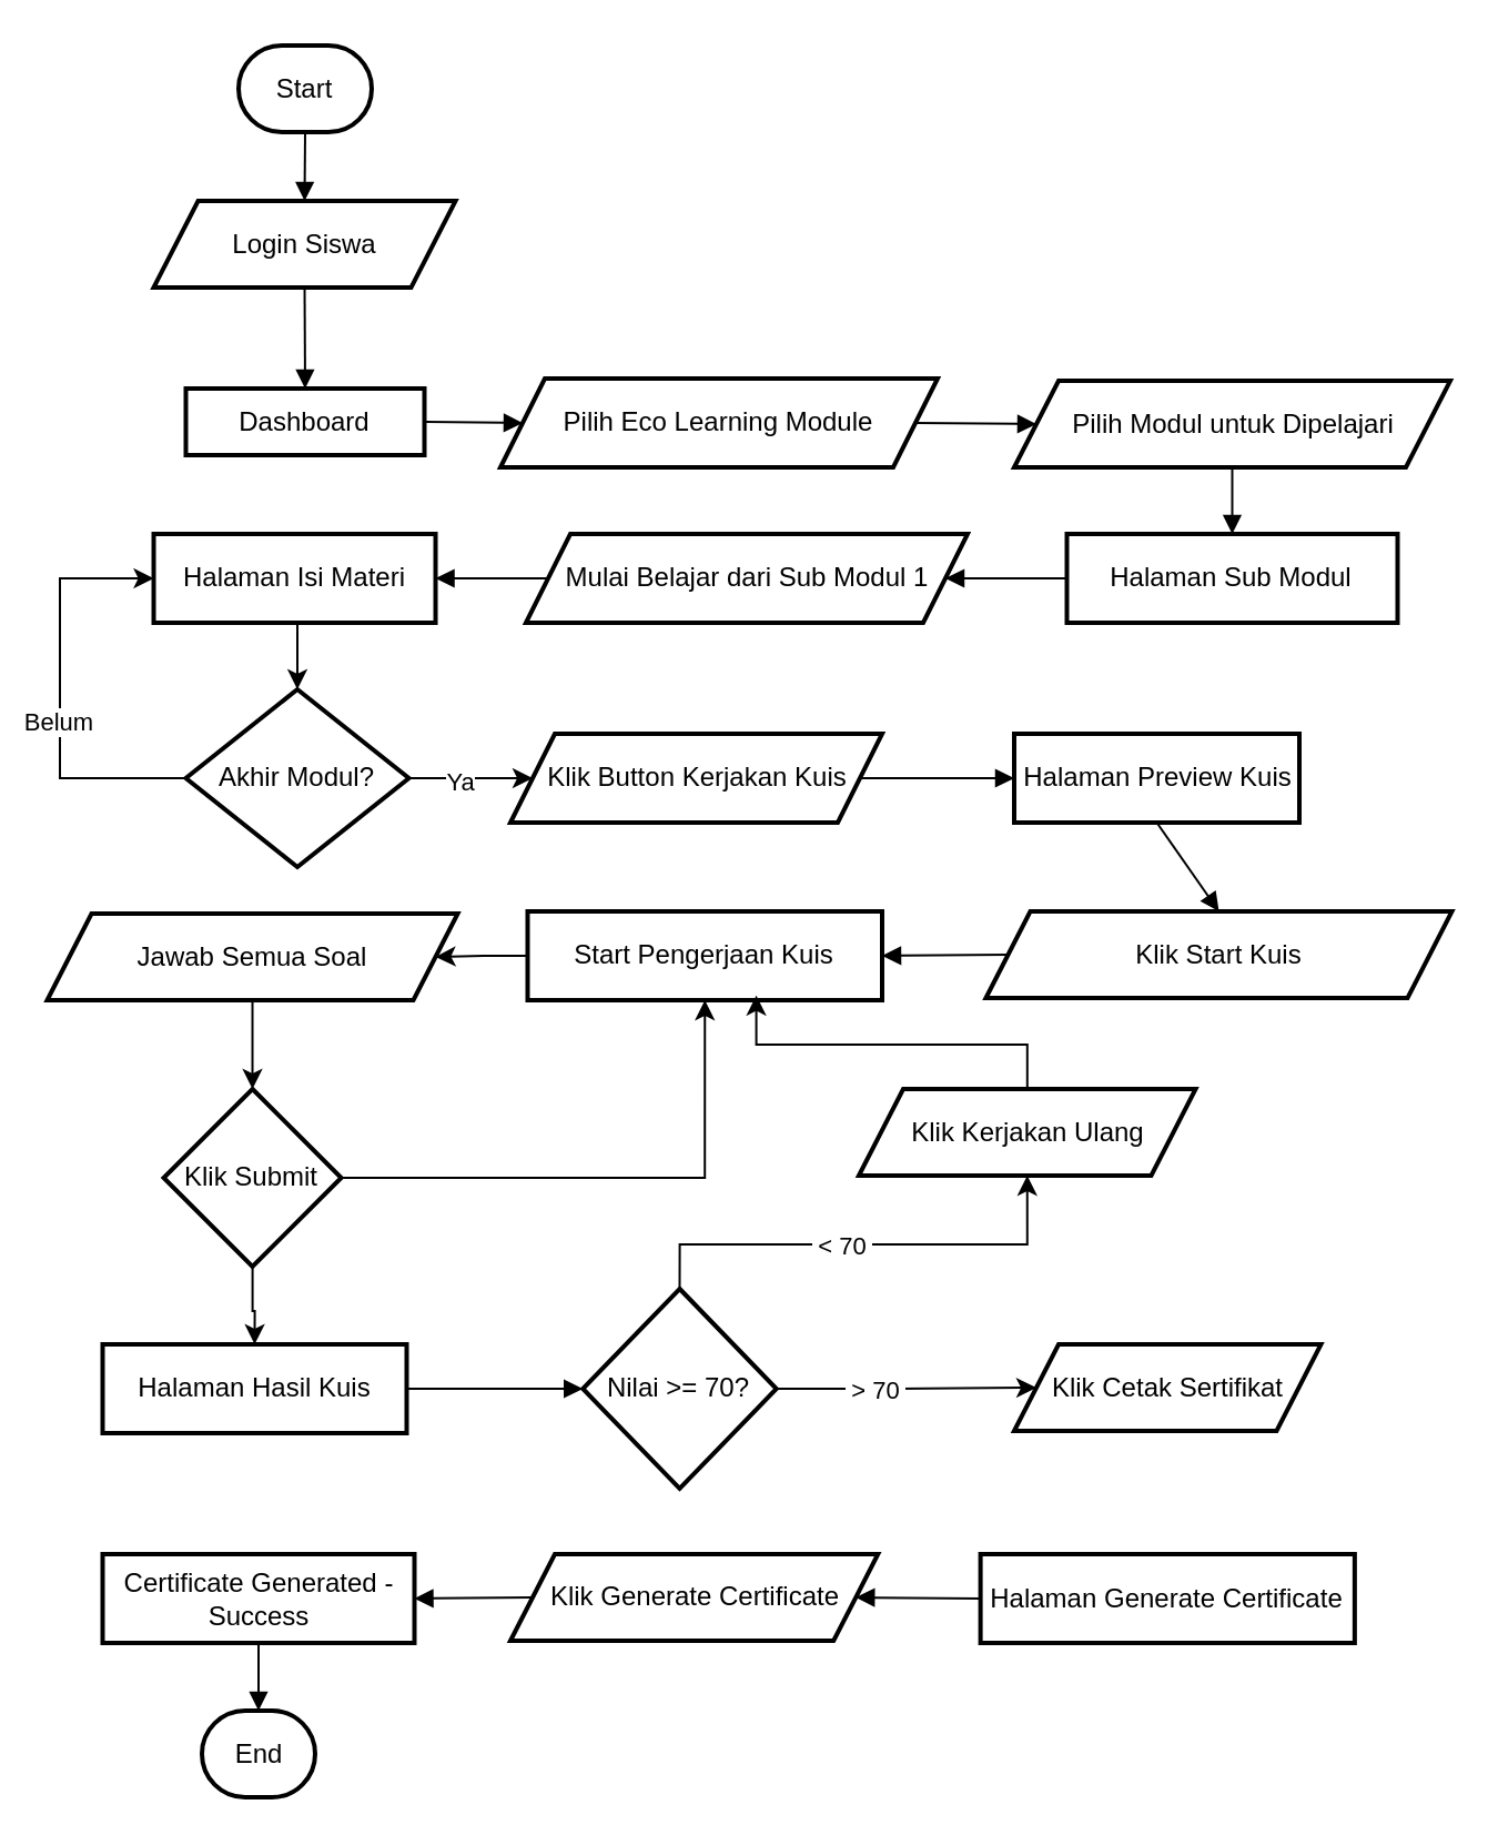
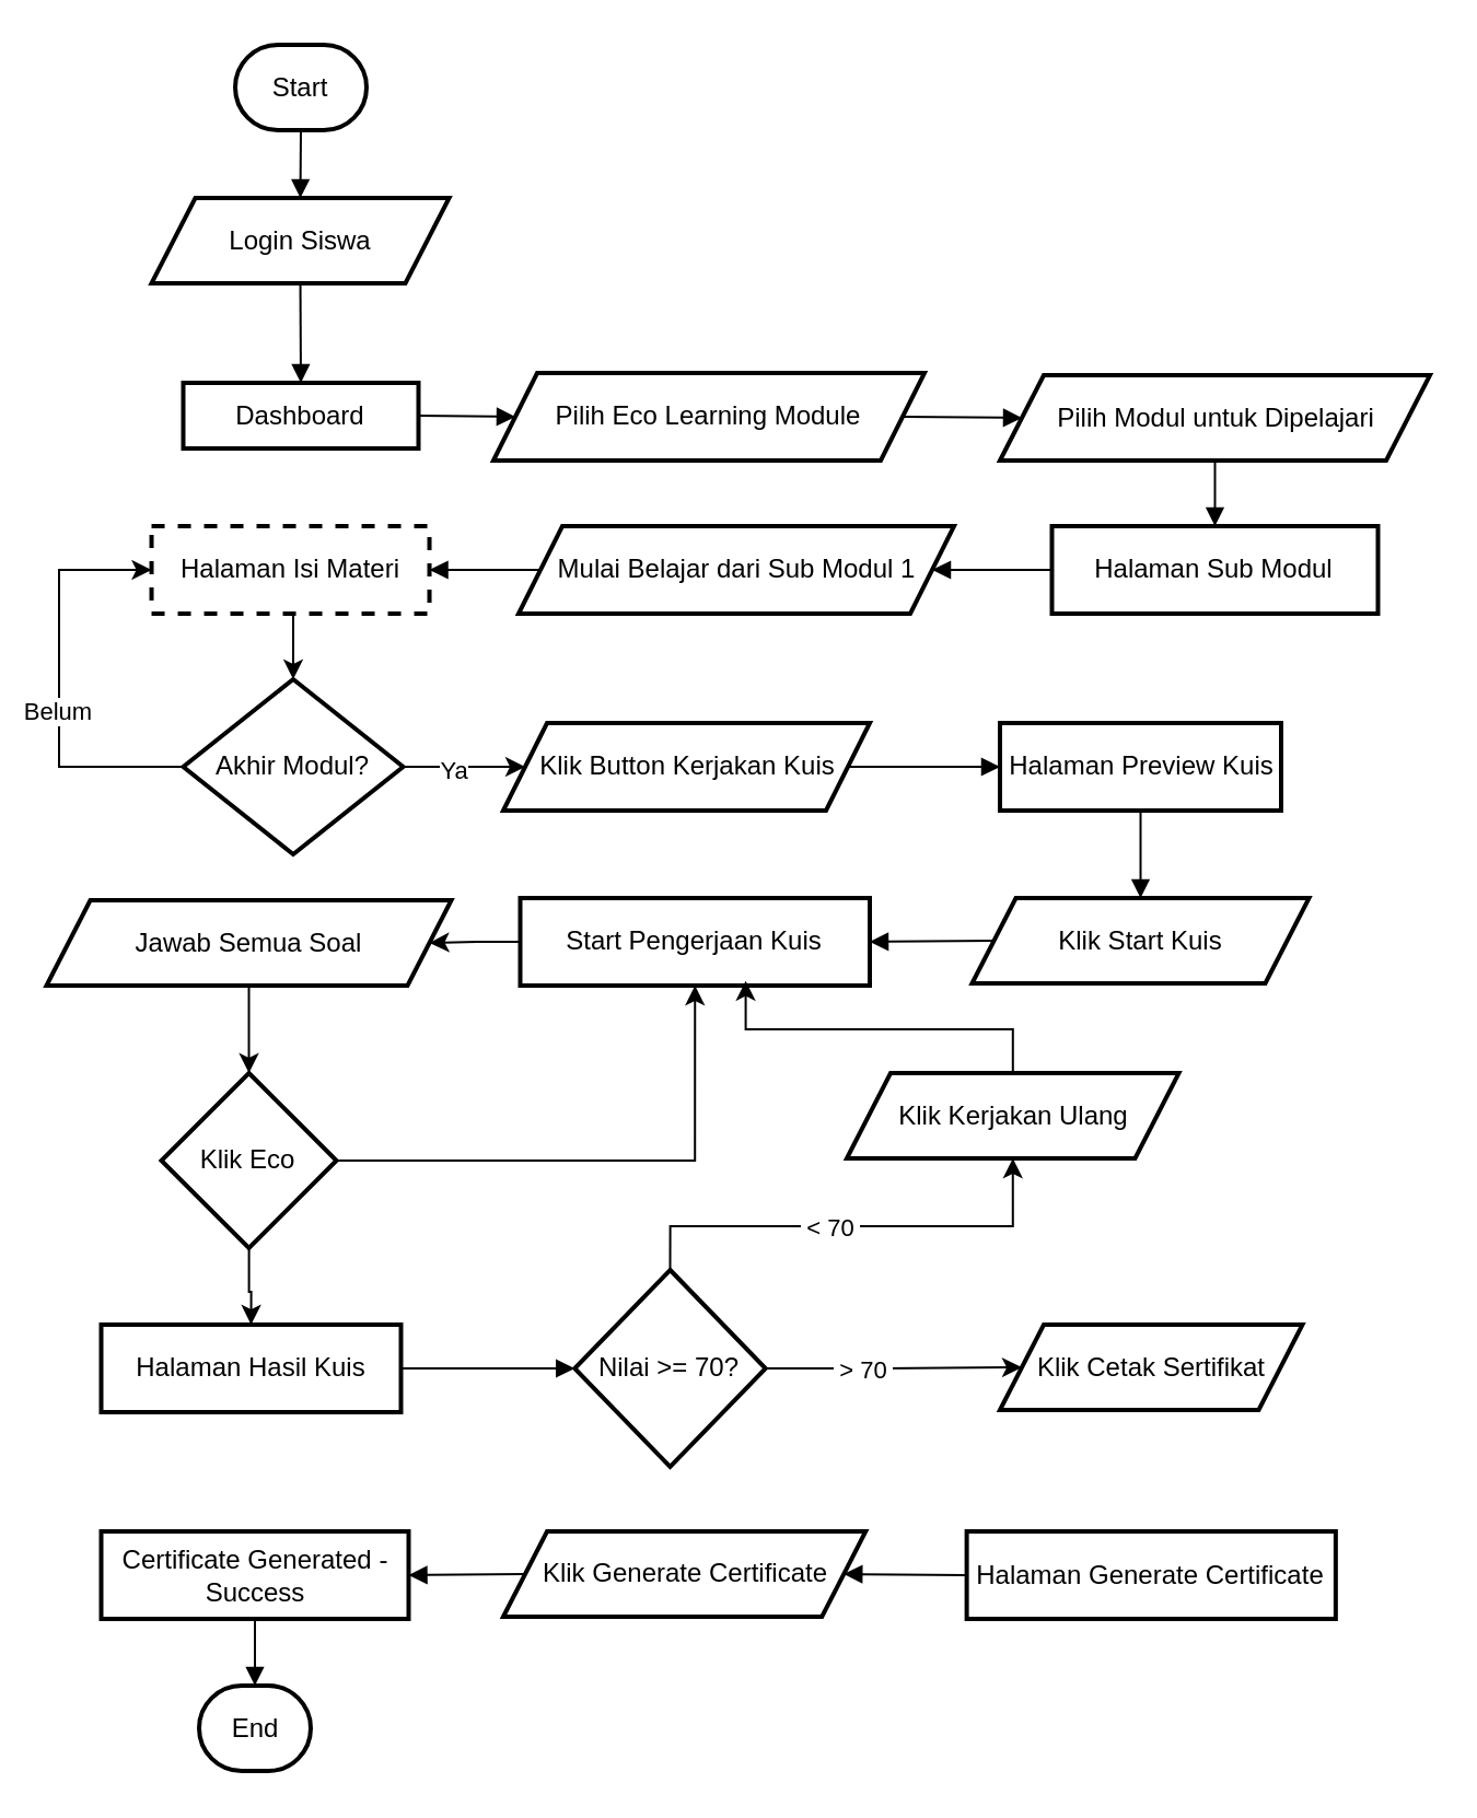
- <mxCell id="10" value="Halaman Isi Materi" style="whiteSpace=wrap;strokeWidth=2;" vertex="1" parent="1"><mxGeometry x="68.76" y="240" width="127" height="40" as="geometry" /></mxCell>
+ <mxCell id="10" value="Halaman Isi Materi" style="whiteSpace=wrap;strokeWidth=2;dashed=1;" vertex="1" parent="1"><mxGeometry x="68.76" y="240" width="127" height="40" as="geometry" /></mxCell>
- <mxCell id="18" value="Klik Start Kuis" style="shape=parallelogram;perimeter=parallelogramPerimeter;fixedSize=1;strokeWidth=2;whiteSpace=wrap;" vertex="1" parent="1"><mxGeometry x="443.75" y="410" width="210" height="39" as="geometry" /></mxCell>
+ <mxCell id="18" value="Klik Start Kuis" style="shape=parallelogram;perimeter=parallelogramPerimeter;fixedSize=1;strokeWidth=2;whiteSpace=wrap;" vertex="1" parent="1"><mxGeometry x="443.75" y="410" width="154" height="39" as="geometry" /></mxCell>
- <mxCell id="51" value="Klik Submit" style="rhombus;whiteSpace=wrap;html=1;strokeWidth=2;" vertex="1" parent="1"><mxGeometry x="73.26" y="490" width="80" height="80" as="geometry" /></mxCell>
+ <mxCell id="51" value="Klik Eco" style="rhombus;whiteSpace=wrap;html=1;strokeWidth=2;" vertex="1" parent="1"><mxGeometry x="73.26" y="490" width="80" height="80" as="geometry" /></mxCell>
